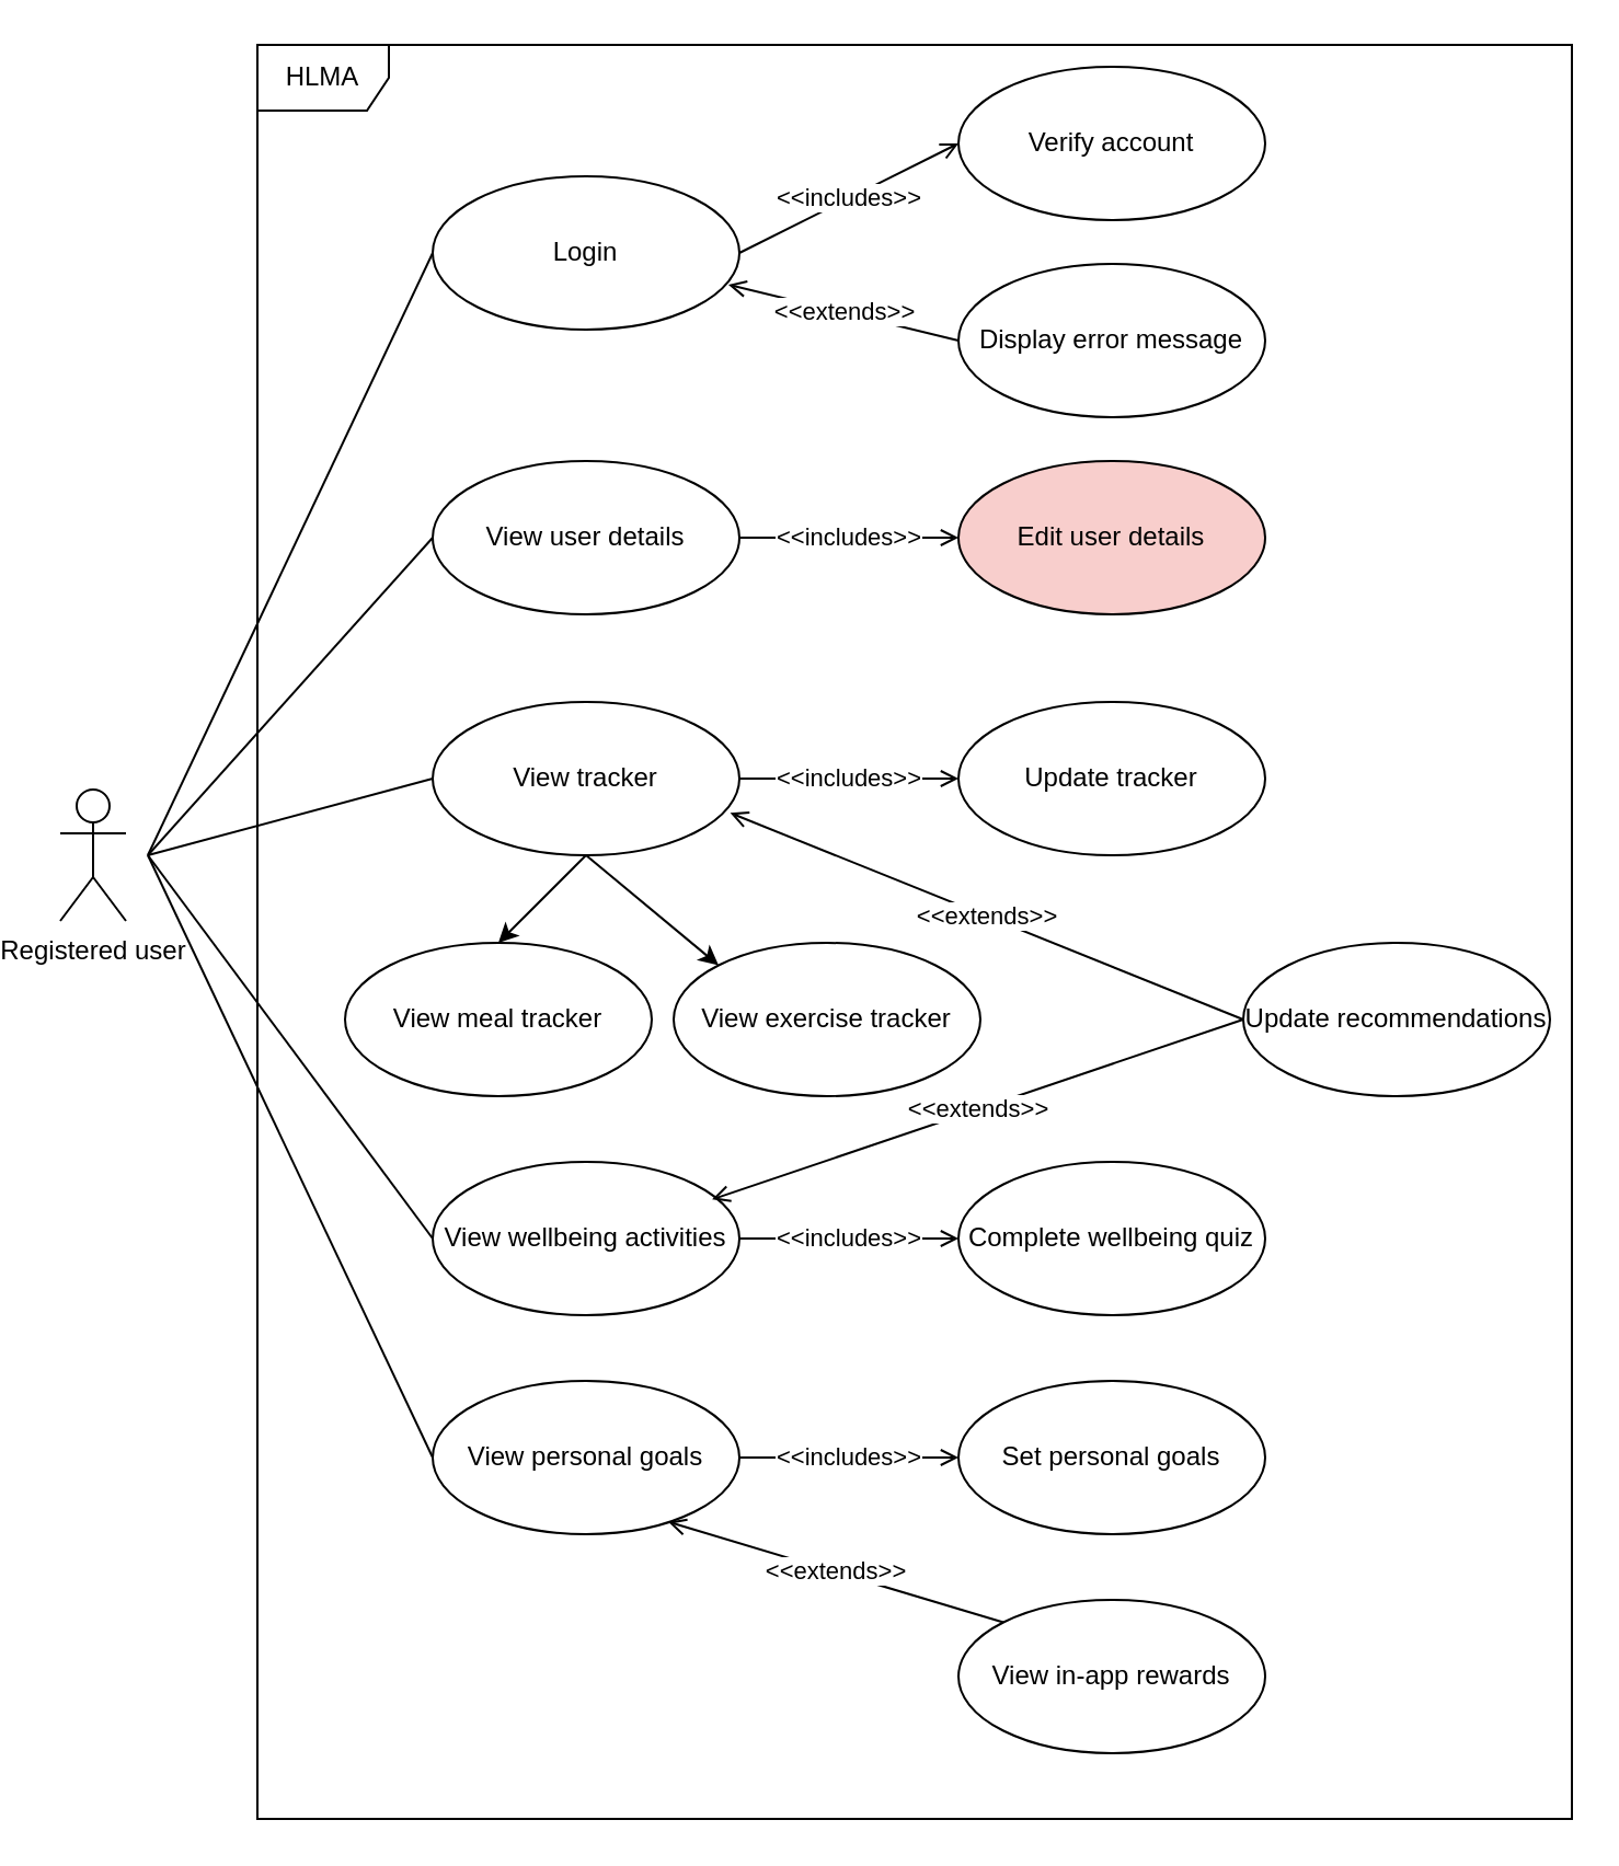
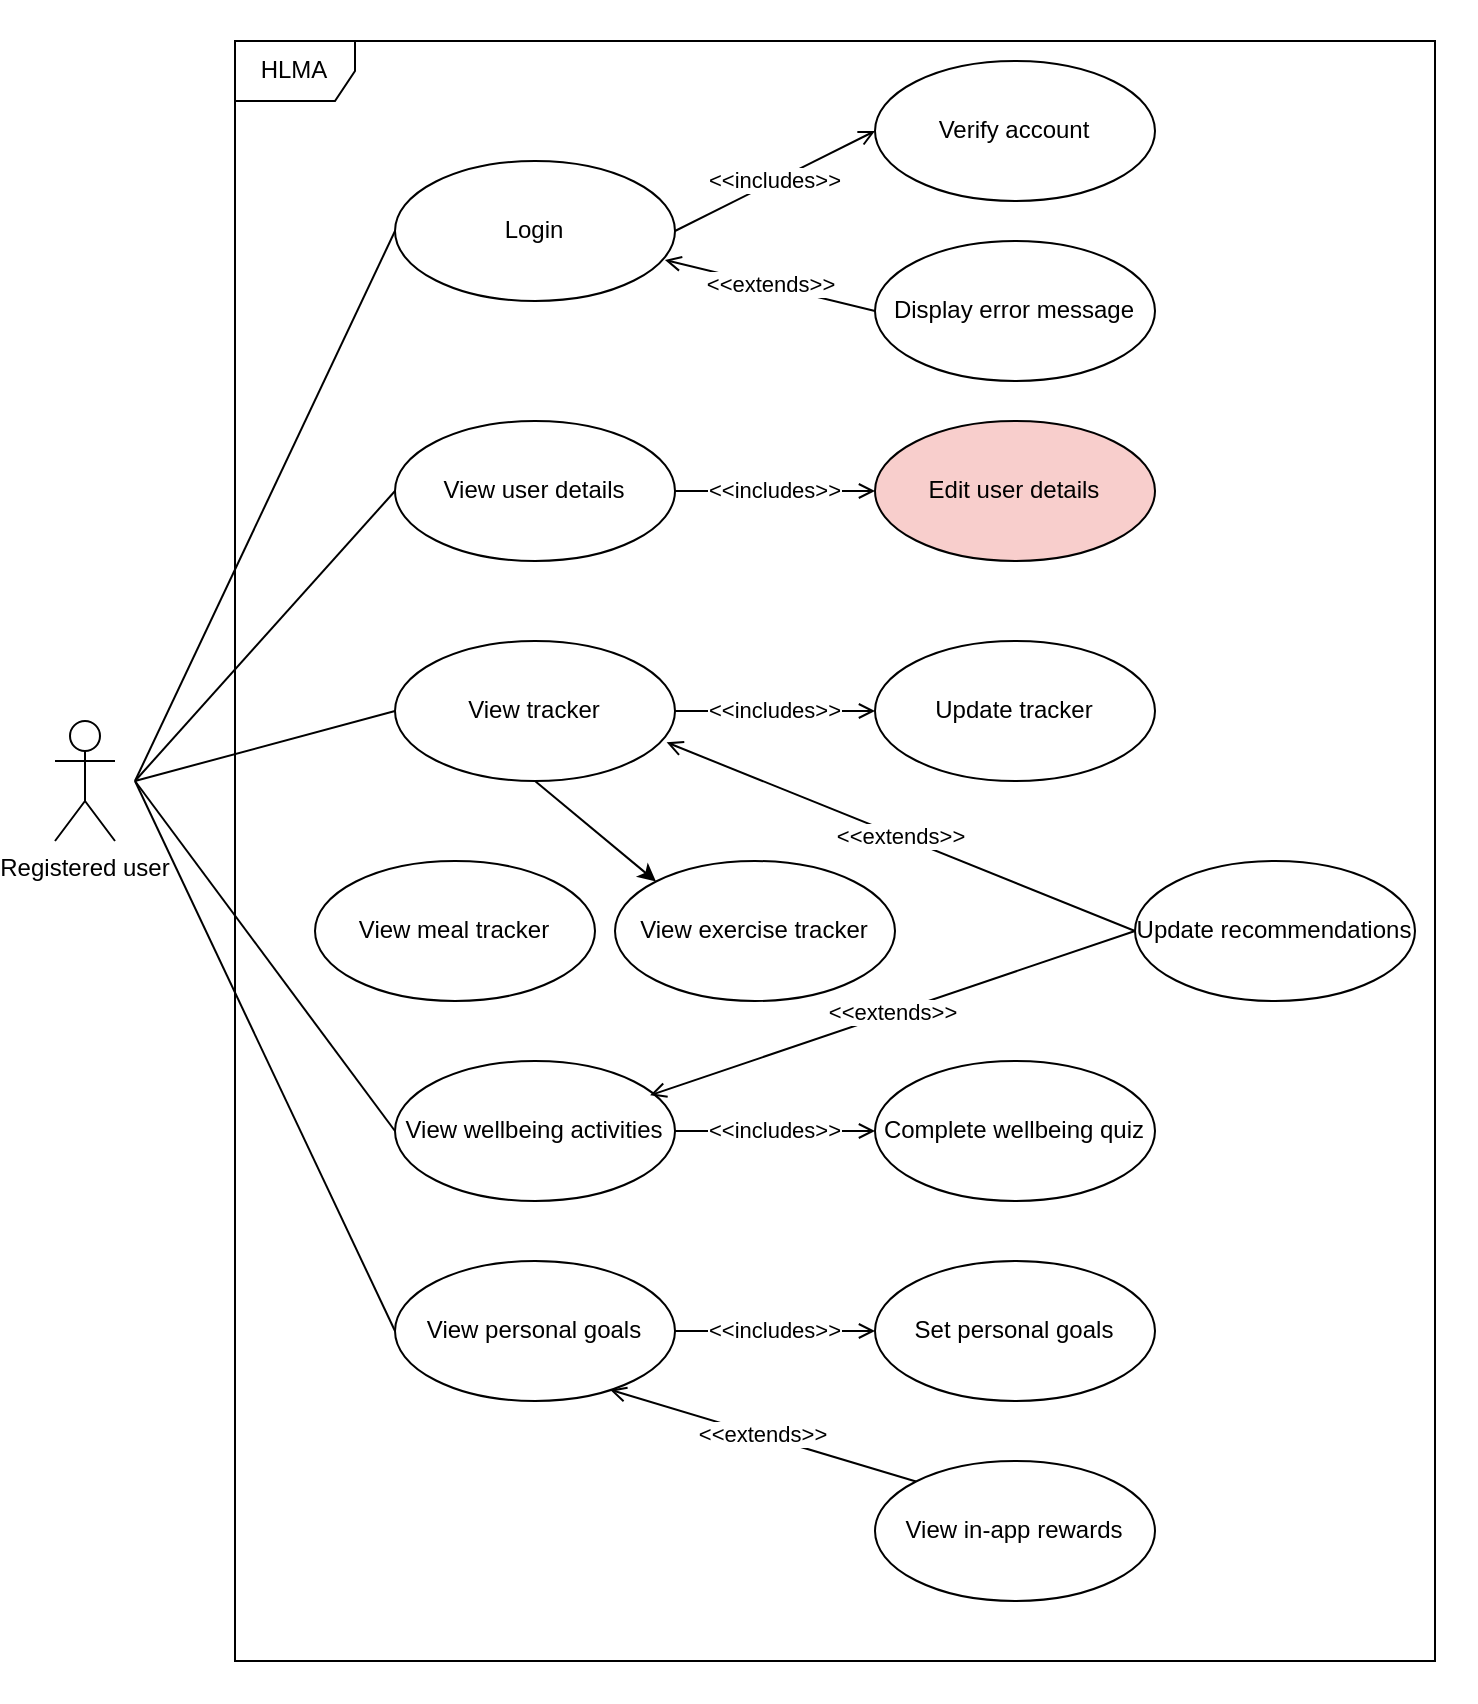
- <mxCell id="15" style="rounded=0;orthogonalLoop=1;jettySize=auto;html=1;exitX=0.5;exitY=1;exitDx=0;exitDy=0;entryX=0.5;entryY=0;entryDx=0;entryDy=0;" edge="1" parent="1" source="17" target="20"><mxGeometry relative="1" as="geometry" /></mxCell>
